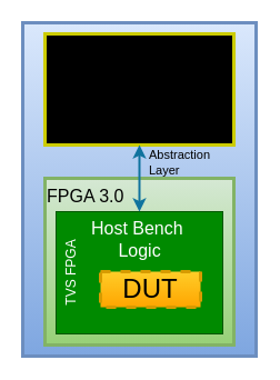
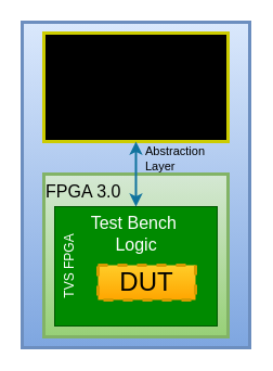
- <mxCell id="5" value="&lt;div&gt;&lt;span style=&quot;font-size: 16px;&quot;&gt;Host Bench&amp;nbsp;&lt;/span&gt;&lt;/div&gt;&lt;div&gt;&lt;span style=&quot;font-size: 16px;&quot;&gt;Logic&lt;/span&gt;&lt;/div&gt;" style="text;html=1;align=center;verticalAlign=middle;resizable=0;points=[];autosize=1;strokeColor=none;fillColor=none;fontColor=#FFFFFF;" vertex="1" parent="1"><mxGeometry x="70" y="190" width="110" height="50" as="geometry" /></mxCell>
+ <mxCell id="5" value="&lt;div&gt;&lt;span style=&quot;font-size: 16px;&quot;&gt;Test Bench&amp;nbsp;&lt;/span&gt;&lt;/div&gt;&lt;div&gt;&lt;span style=&quot;font-size: 16px;&quot;&gt;Logic&lt;/span&gt;&lt;/div&gt;" style="text;html=1;align=center;verticalAlign=middle;resizable=0;points=[];autosize=1;strokeColor=none;fillColor=none;fontColor=#FFFFFF;" vertex="1" parent="1"><mxGeometry x="70" y="190" width="110" height="50" as="geometry" /></mxCell>
